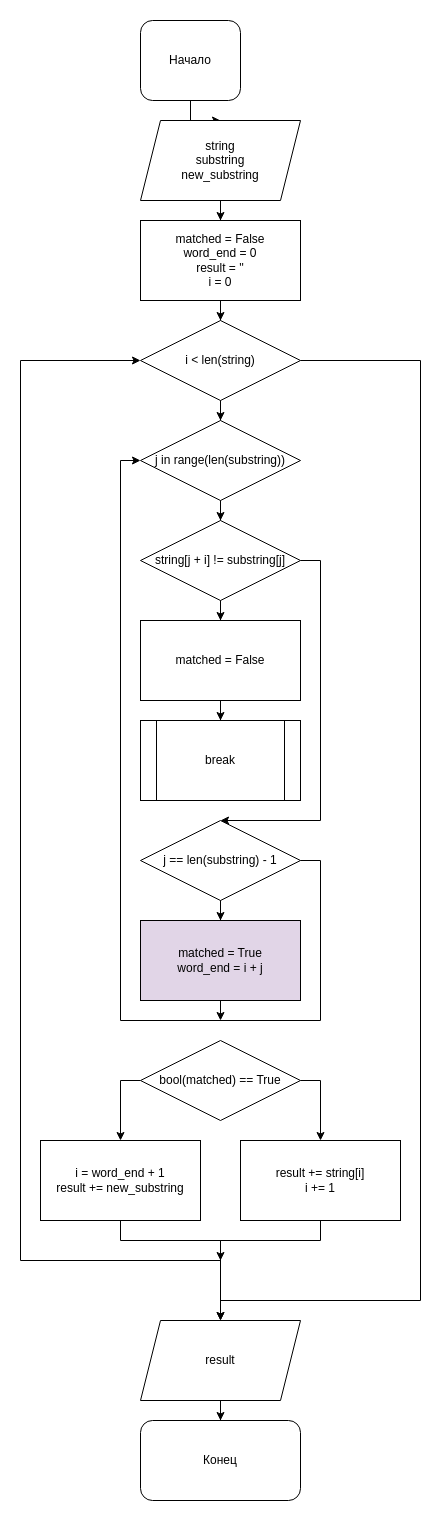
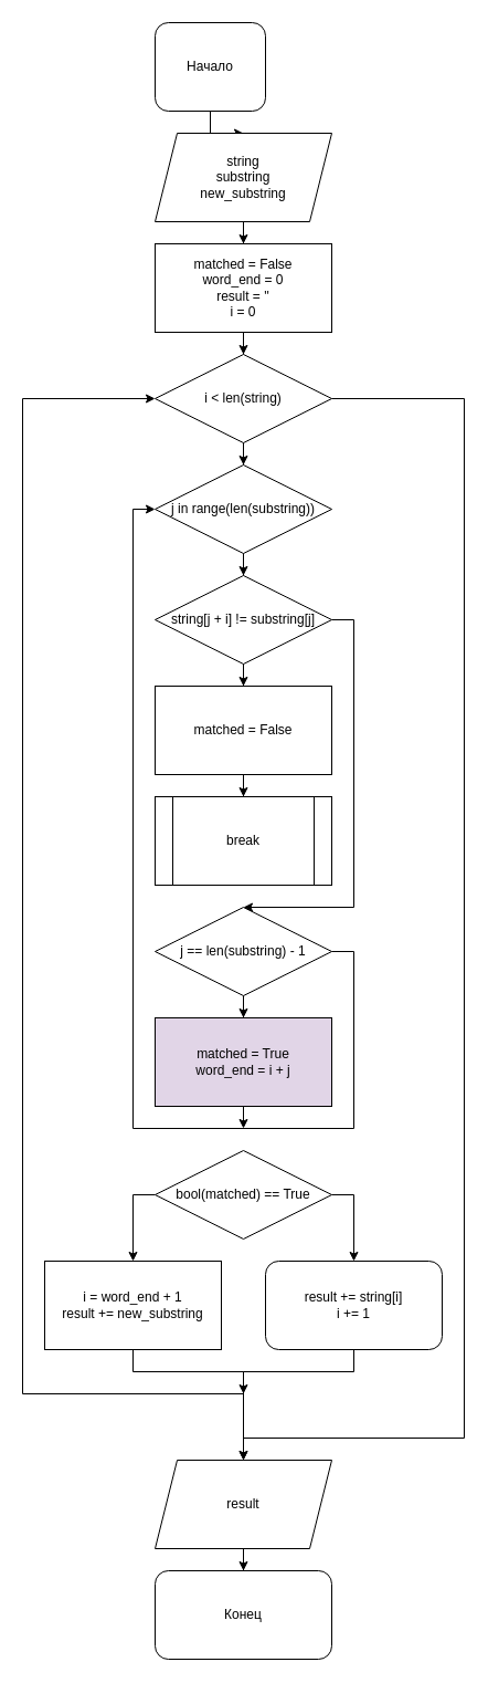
- <mxCell id="31" value="result += string[i]&lt;br&gt;i += 1" style="whiteSpace=wrap;html=1;rounded=0;" vertex="1" parent="1"><mxGeometry x="240" y="1140" width="160" height="80" as="geometry" /></mxCell>
+ <mxCell id="31" value="result += string[i]&lt;br&gt;i += 1" style="whiteSpace=wrap;html=1;rounded=1;" vertex="1" parent="1"><mxGeometry x="240" y="1140" width="160" height="80" as="geometry" /></mxCell>
